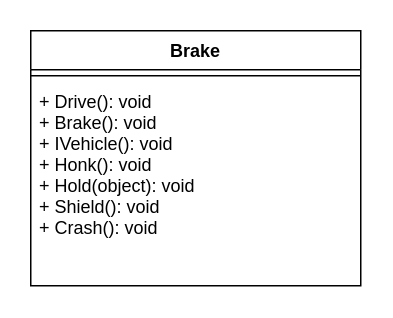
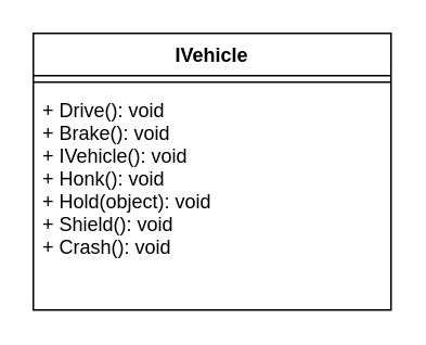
- <mxCell id="2" value="Brake" style="swimlane;fontStyle=1;align=center;verticalAlign=top;childLayout=stackLayout;horizontal=1;startSize=26;horizontalStack=0;resizeParent=1;resizeParentMax=0;resizeLast=0;collapsible=1;marginBottom=0;" parent="1" vertex="1"><mxGeometry x="20" y="20" width="220" height="170" as="geometry" /></mxCell>
+ <mxCell id="2" value="IVehicle" style="swimlane;fontStyle=1;align=center;verticalAlign=top;childLayout=stackLayout;horizontal=1;startSize=26;horizontalStack=0;resizeParent=1;resizeParentMax=0;resizeLast=0;collapsible=1;marginBottom=0;" parent="1" vertex="1"><mxGeometry x="20" y="20" width="220" height="170" as="geometry" /></mxCell>
